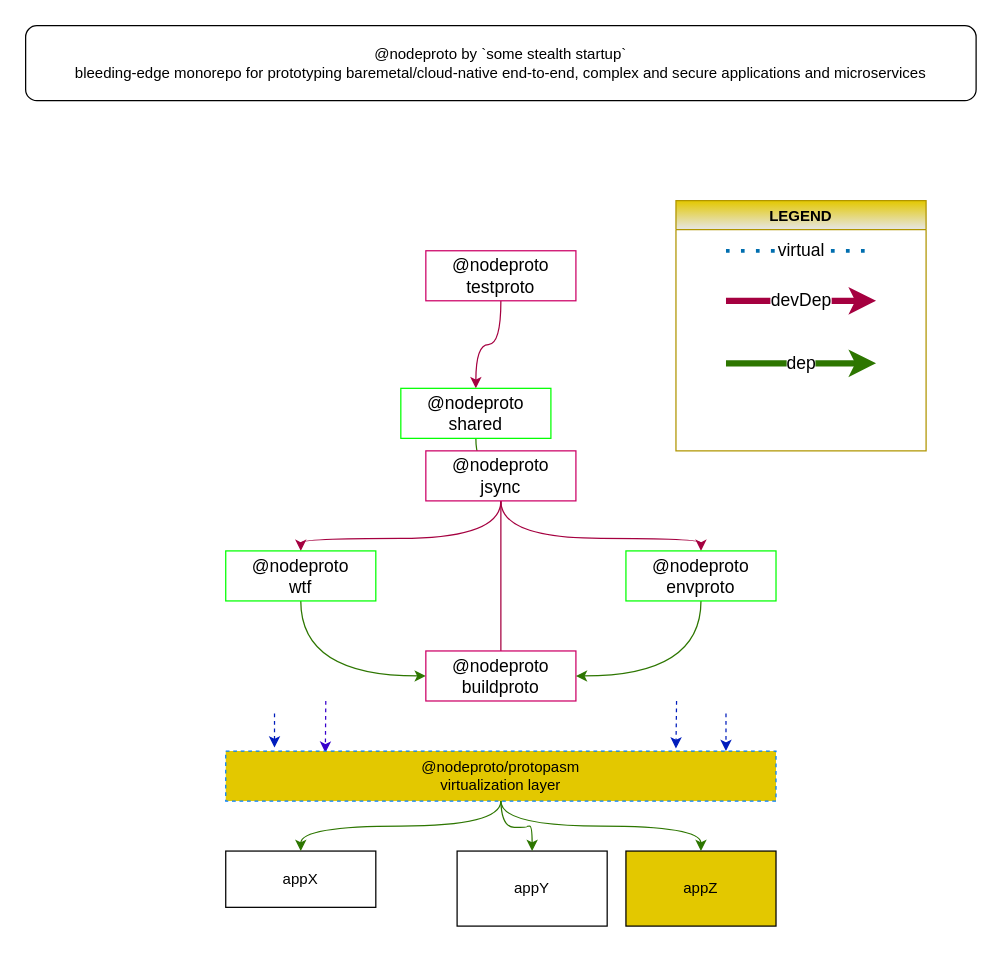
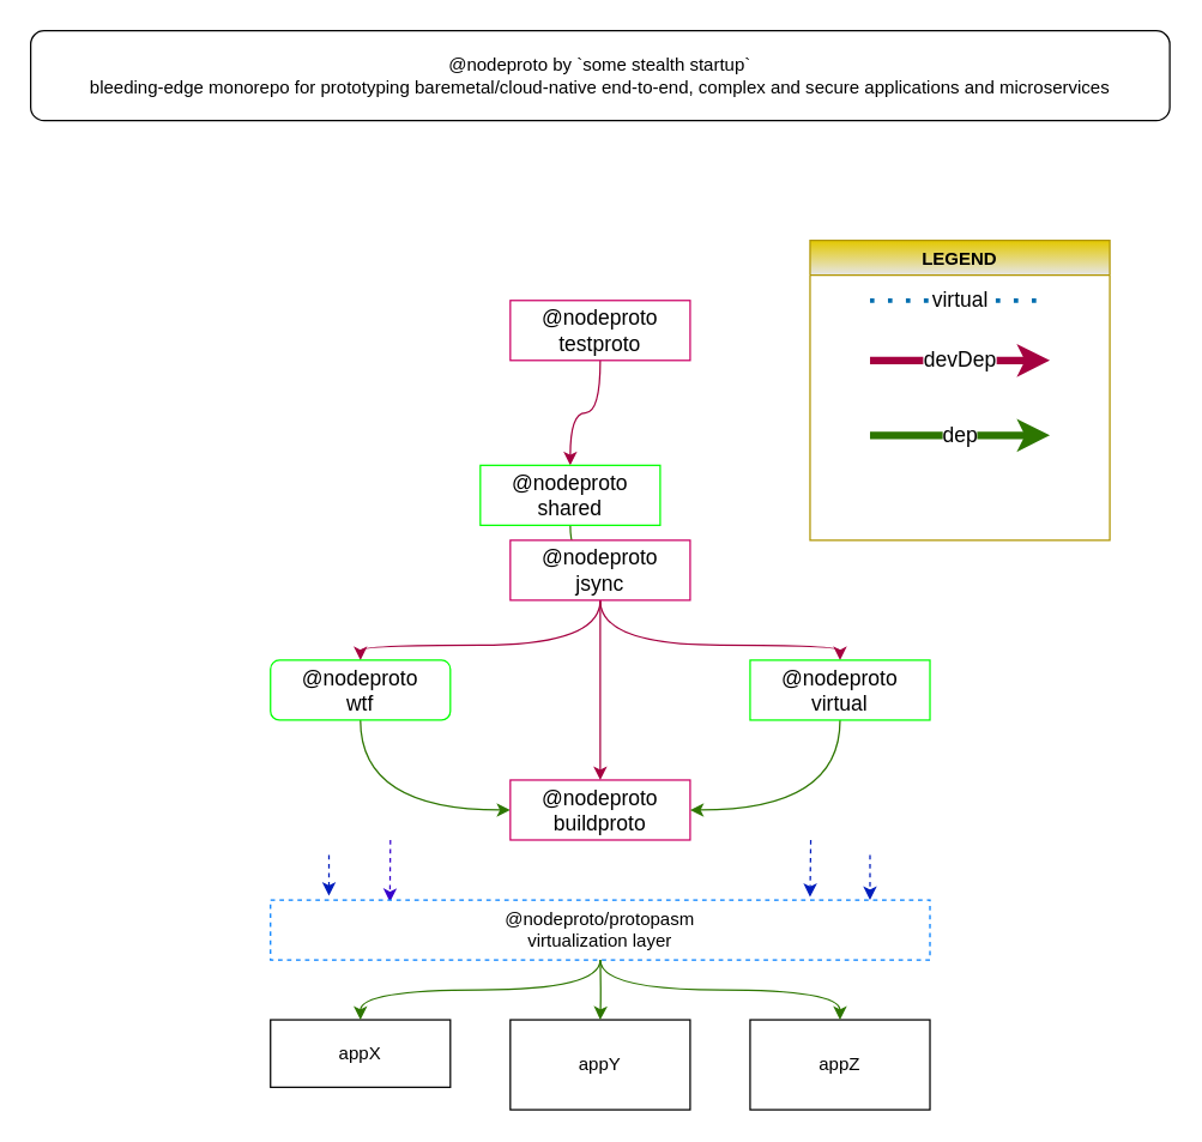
- <mxCell id="11" value="@nodeproto&lt;br style=&quot;font-size: 14px;&quot;&gt;wtf" style="whiteSpace=wrap;html=1;fontSize=14;strokeColor=#00FF00;" parent="1" vertex="1"><mxGeometry x="180" y="440" width="120" height="40" as="geometry" /></mxCell>
+ <mxCell id="11" value="@nodeproto&lt;br style=&quot;font-size: 14px;&quot;&gt;wtf" style="whiteSpace=wrap;html=1;fontSize=14;strokeColor=#00FF00;rounded=1;" parent="1" vertex="1"><mxGeometry x="180" y="440" width="120" height="40" as="geometry" /></mxCell>
- <mxCell id="14" value="@nodeproto&lt;br style=&quot;font-size: 14px;&quot;&gt;envproto" style="whiteSpace=wrap;html=1;fontSize=14;strokeColor=#00FF00;" parent="1" vertex="1"><mxGeometry x="500" y="440" width="120" height="40" as="geometry" /></mxCell>
+ <mxCell id="14" value="@nodeproto&lt;br style=&quot;font-size: 14px;&quot;&gt;virtual" style="whiteSpace=wrap;html=1;fontSize=14;strokeColor=#00FF00;" parent="1" vertex="1"><mxGeometry x="500" y="440" width="120" height="40" as="geometry" /></mxCell>
- <mxCell id="6" value="" style="edgeStyle=orthogonalEdgeStyle;orthogonalLoop=1;jettySize=auto;html=1;curved=1;fillColor=#d80073;strokeColor=#A50040;endArrow=none;" parent="1" source="9" target="12" edge="1"><mxGeometry relative="1" as="geometry" /></mxCell>
+ <mxCell id="6" value="" style="edgeStyle=orthogonalEdgeStyle;orthogonalLoop=1;jettySize=auto;html=1;curved=1;fillColor=#d80073;strokeColor=#A50040;" parent="1" source="9" target="12" edge="1"><mxGeometry relative="1" as="geometry" /></mxCell>
- <mxCell id="31" value="@nodeproto/protopasm&lt;br&gt;virtualization layer" style="rounded=0;whiteSpace=wrap;html=1;strokeColor=#007FFF;dashed=1;fillColor=#e3c800;" parent="1" vertex="1"><mxGeometry x="180" y="600" width="440" height="40" as="geometry" /></mxCell>
+ <mxCell id="31" value="@nodeproto/protopasm&lt;br&gt;virtualization layer" style="rounded=0;whiteSpace=wrap;html=1;strokeColor=#007FFF;dashed=1;" parent="1" vertex="1"><mxGeometry x="180" y="600" width="440" height="40" as="geometry" /></mxCell>
- <mxCell id="22" value="appY" style="rounded=0;whiteSpace=wrap;html=1;" parent="1" vertex="1"><mxGeometry x="365" y="680" width="120" height="60" as="geometry" /></mxCell>
+ <mxCell id="22" value="appY" style="rounded=0;whiteSpace=wrap;html=1;" parent="1" vertex="1"><mxGeometry x="340" y="680" width="120" height="60" as="geometry" /></mxCell>
- <mxCell id="23" value="appZ" style="rounded=0;whiteSpace=wrap;html=1;fillColor=#e3c800;" parent="1" vertex="1"><mxGeometry x="500" y="680" width="120" height="60" as="geometry" /></mxCell>
+ <mxCell id="23" value="appZ" style="rounded=0;whiteSpace=wrap;html=1;" parent="1" vertex="1"><mxGeometry x="500" y="680" width="120" height="60" as="geometry" /></mxCell>
